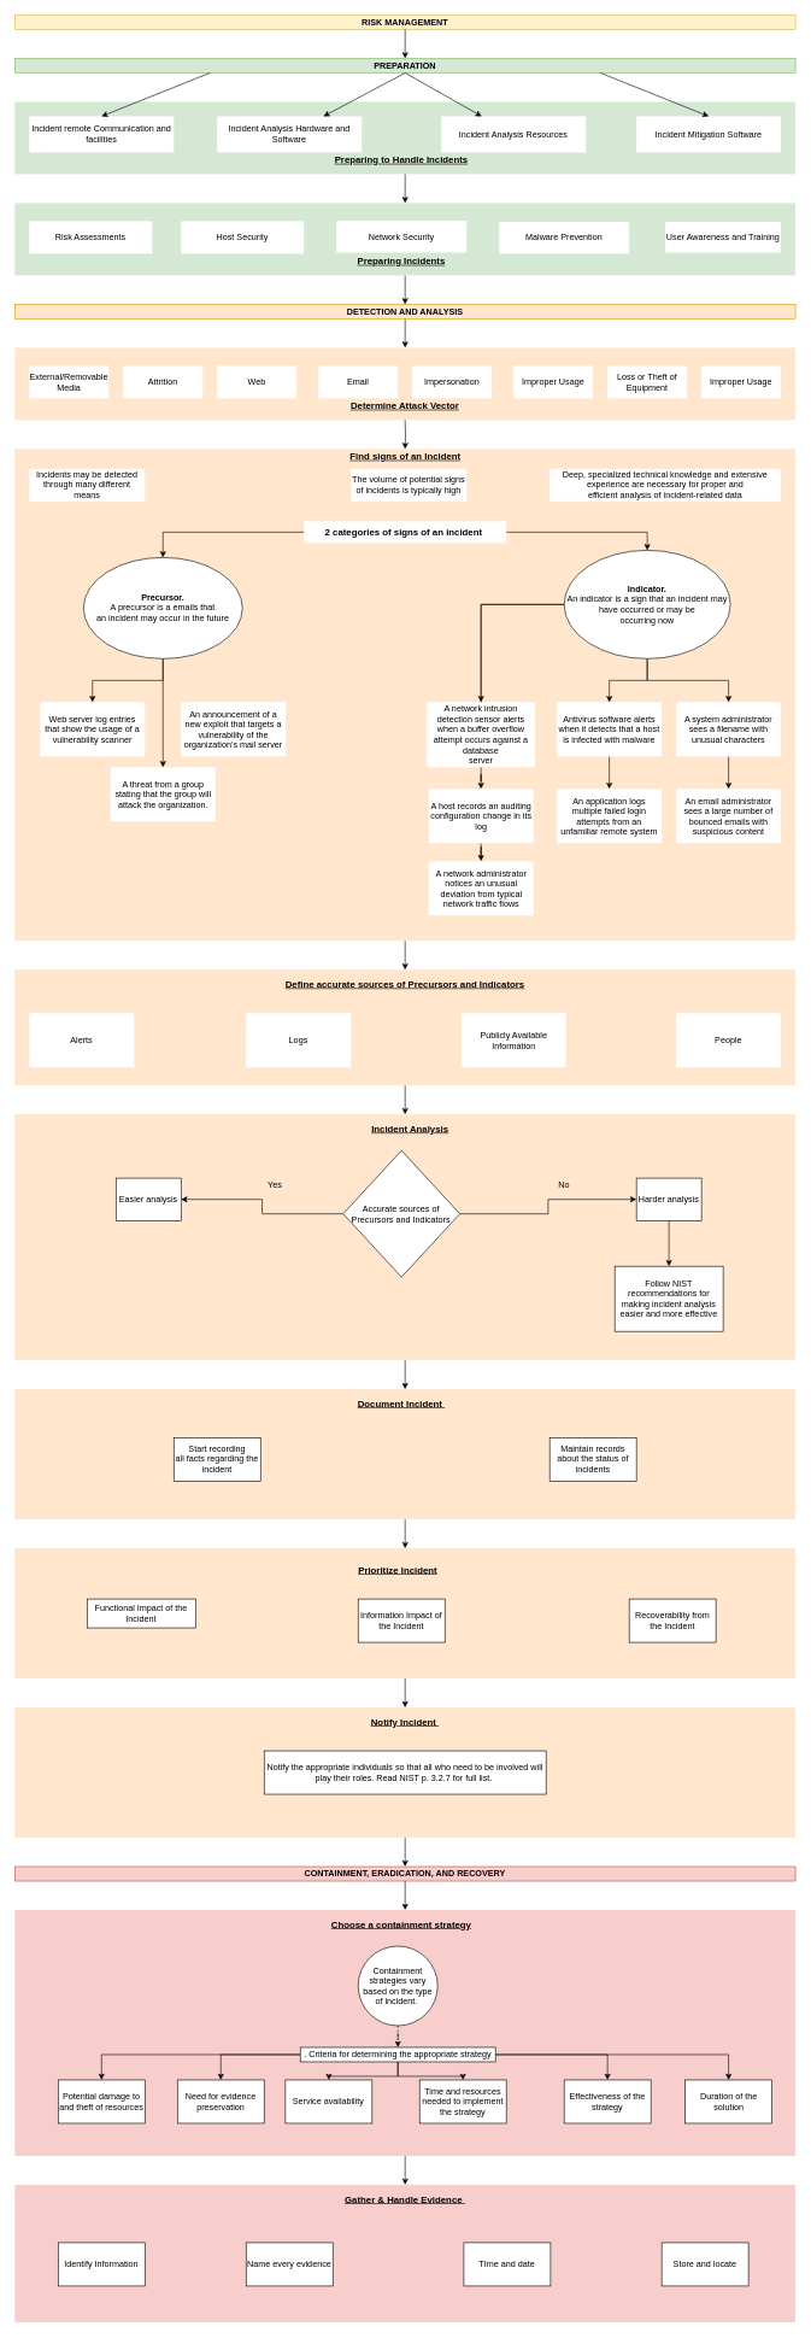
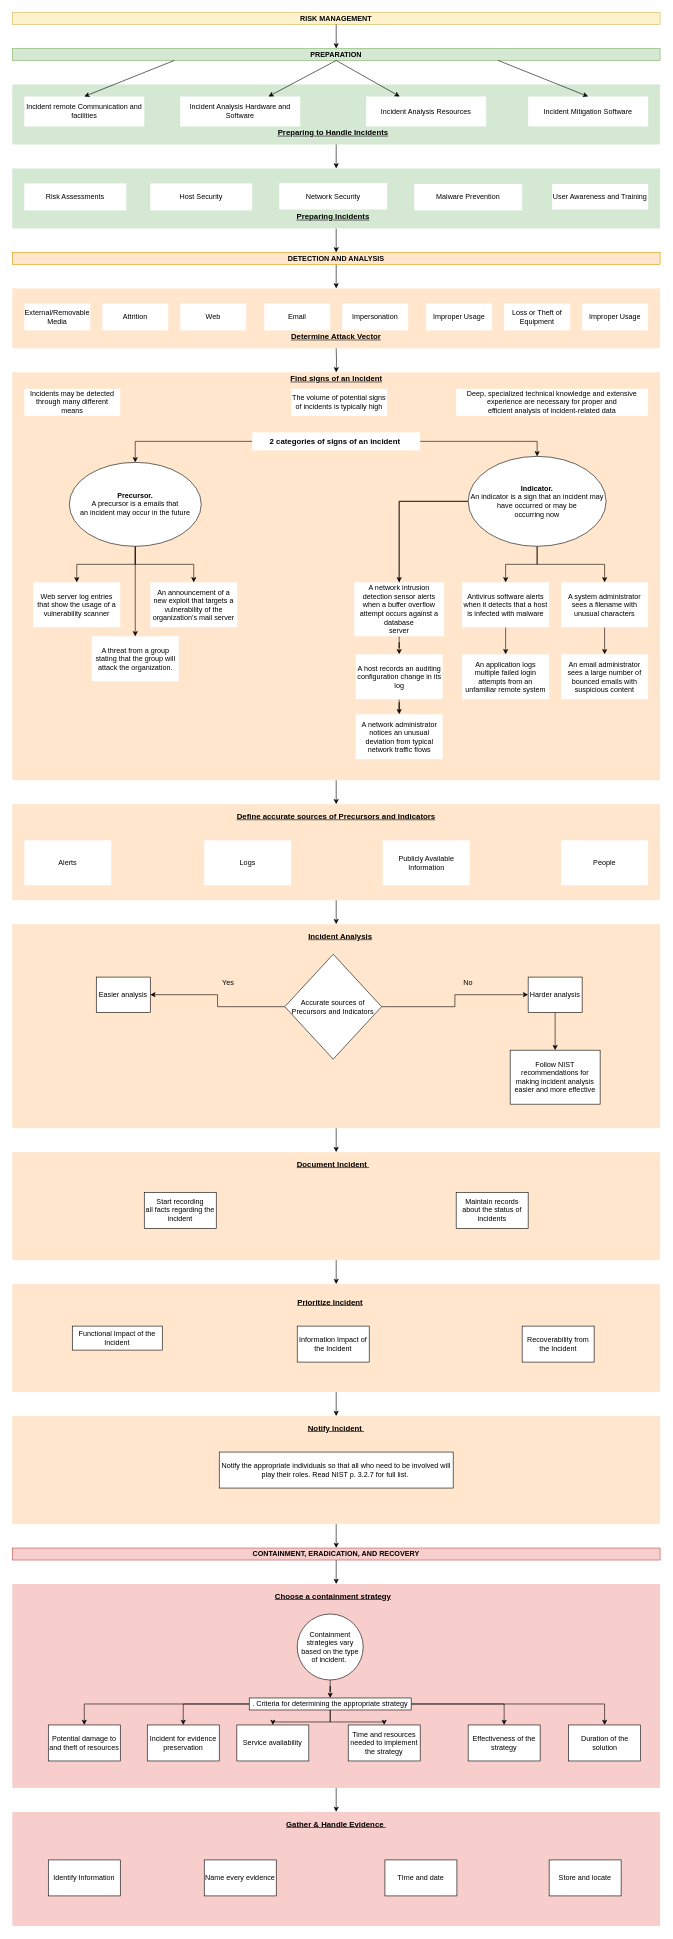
+ <mxCell id="44" style="edgeStyle=orthogonalEdgeStyle;rounded=0;orthogonalLoop=1;jettySize=auto;html=1;entryX=0.5;entryY=0;entryDx=0;entryDy=0;" edge="1" parent="1" source="46" target="56"><mxGeometry relative="1" as="geometry" /></mxCell>
- <mxCell id="108" value="" style="edgeStyle=orthogonalEdgeStyle;rounded=0;orthogonalLoop=1;jettySize=auto;html=1;dashed=1;" edge="1" parent="1" source="109" target="116"><mxGeometry relative="1" as="geometry" /></mxCell>
+ <mxCell id="108" value="" style="edgeStyle=orthogonalEdgeStyle;rounded=0;orthogonalLoop=1;jettySize=auto;html=1;" edge="1" parent="1" source="109" target="116"><mxGeometry relative="1" as="geometry" /></mxCell>
- <mxCell id="118" value="Need for evidence preservation" style="rounded=0;whiteSpace=wrap;html=1;fillColor=default;" vertex="1" parent="1"><mxGeometry x="245" y="2875" width="120" height="60" as="geometry" /></mxCell>
+ <mxCell id="118" value="Incident for evidence preservation" style="rounded=0;whiteSpace=wrap;html=1;fillColor=default;" vertex="1" parent="1"><mxGeometry x="245" y="2875" width="120" height="60" as="geometry" /></mxCell>
